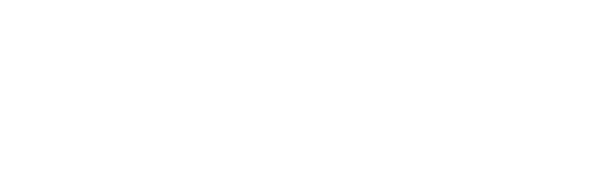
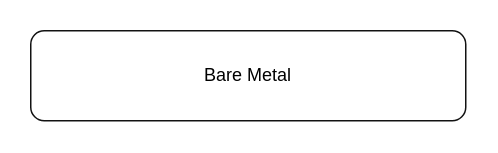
+ <mxCell id="2" value="Bare Metal" style="rounded=1;whiteSpace=wrap;html=1;strokeColor=#121212;strokeWidth=1;" vertex="1" parent="1"><mxGeometry x="20" y="20" width="290" height="60" as="geometry" /></mxCell>
